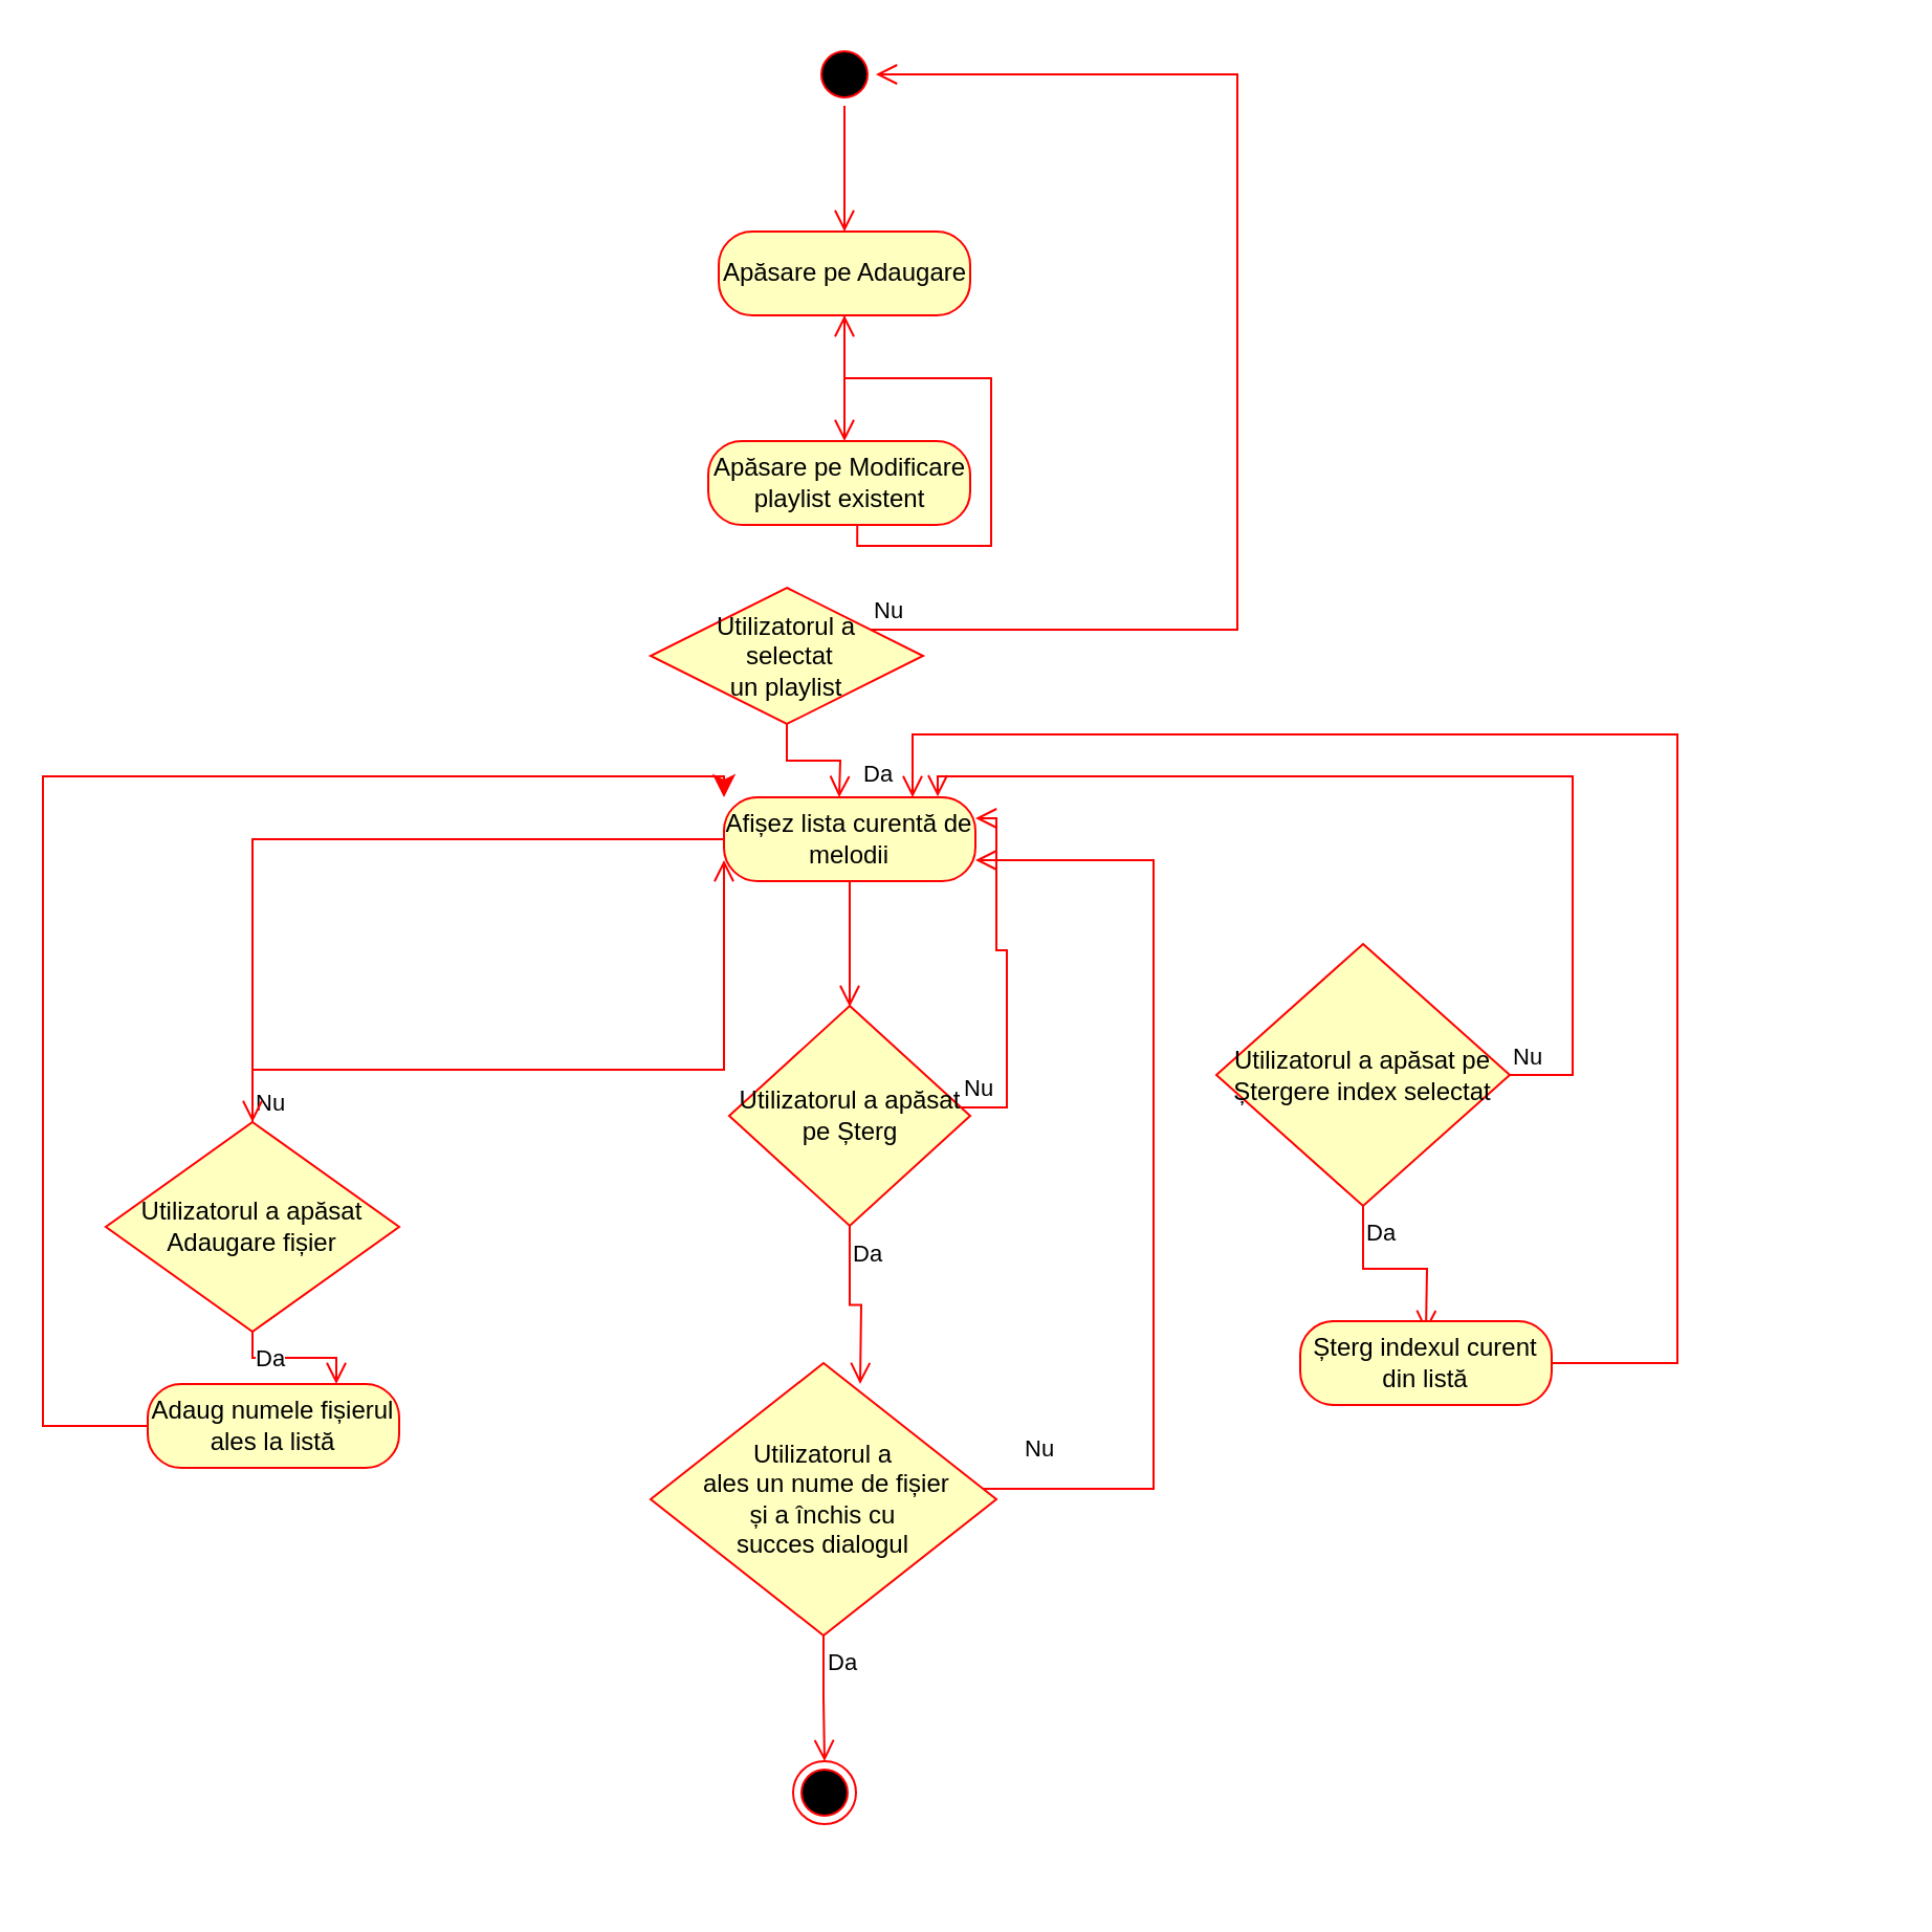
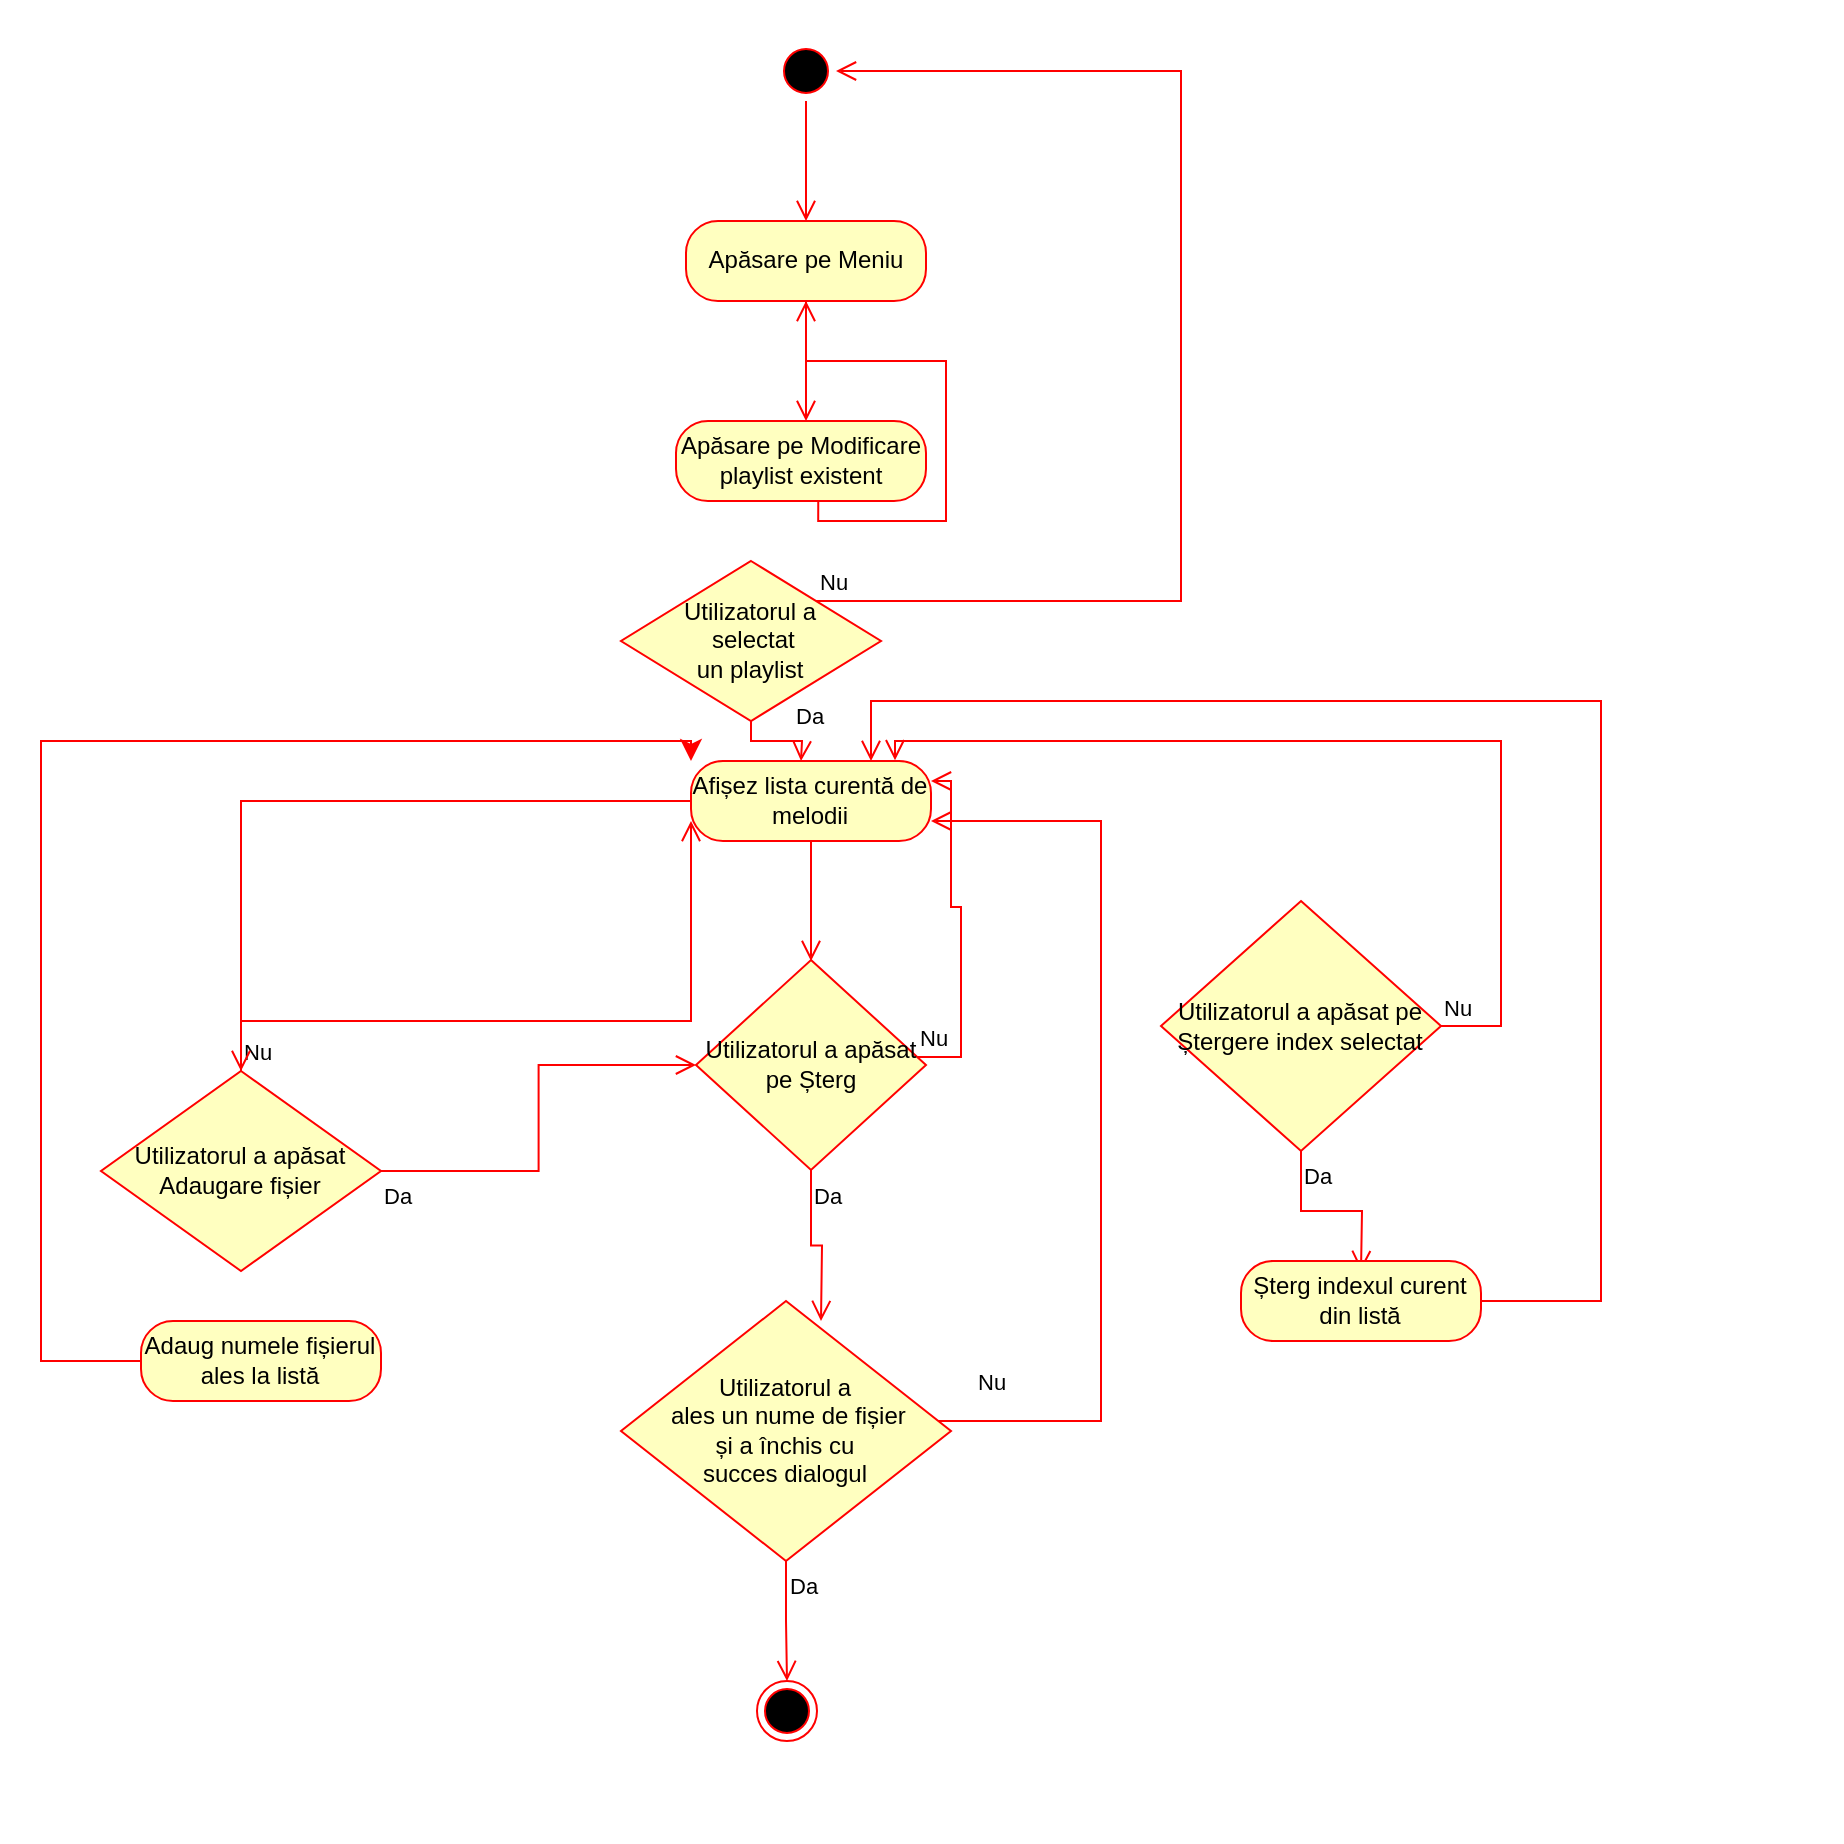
- <mxCell id="4" value="Apăsare pe Adaugare" style="rounded=1;whiteSpace=wrap;html=1;arcSize=40;fontColor=#000000;fillColor=#ffffc0;strokeColor=#ff0000;" parent="1" vertex="1"><mxGeometry x="342.5" y="110" width="120" height="40" as="geometry" /></mxCell>
+ <mxCell id="4" value="Apăsare pe Meniu" style="rounded=1;whiteSpace=wrap;html=1;arcSize=40;fontColor=#000000;fillColor=#ffffc0;strokeColor=#ff0000;" parent="1" vertex="1"><mxGeometry x="342.5" y="110" width="120" height="40" as="geometry" /></mxCell>
- <mxCell id="23" value="Utilizatorul a&lt;br&gt;&amp;nbsp;selectat &lt;br&gt;un playlist" style="rhombus;whiteSpace=wrap;html=1;fontColor=#000000;fillColor=#ffffc0;strokeColor=#ff0000;" vertex="1" parent="1"><mxGeometry x="310" y="280" width="130" height="65" as="geometry" /></mxCell>
+ <mxCell id="23" value="Utilizatorul a&lt;br&gt;&amp;nbsp;selectat &lt;br&gt;un playlist" style="rhombus;whiteSpace=wrap;html=1;fontColor=#000000;fillColor=#ffffc0;strokeColor=#ff0000;" vertex="1" parent="1"><mxGeometry x="310" y="280" width="130" height="80" as="geometry" /></mxCell>
- <mxCell id="19" value="Da" style="edgeStyle=orthogonalEdgeStyle;html=1;align=left;verticalAlign=top;endArrow=open;endSize=8;strokeColor=#ff0000;rounded=0;entryX=0.75;entryY=0;entryDx=0;entryDy=0;" edge="1" source="17" parent="1" target="21"><mxGeometry x="-1" relative="1" as="geometry"><mxPoint x="150" y="620" as="targetPoint" /></mxGeometry></mxCell>
+ <mxCell id="19" value="Da" style="edgeStyle=orthogonalEdgeStyle;html=1;align=left;verticalAlign=top;endArrow=open;endSize=8;strokeColor=#ff0000;rounded=0;" edge="1" source="17" parent="1" target="10"><mxGeometry x="-1" relative="1" as="geometry"><mxPoint x="150" y="620" as="targetPoint" /></mxGeometry></mxCell>
